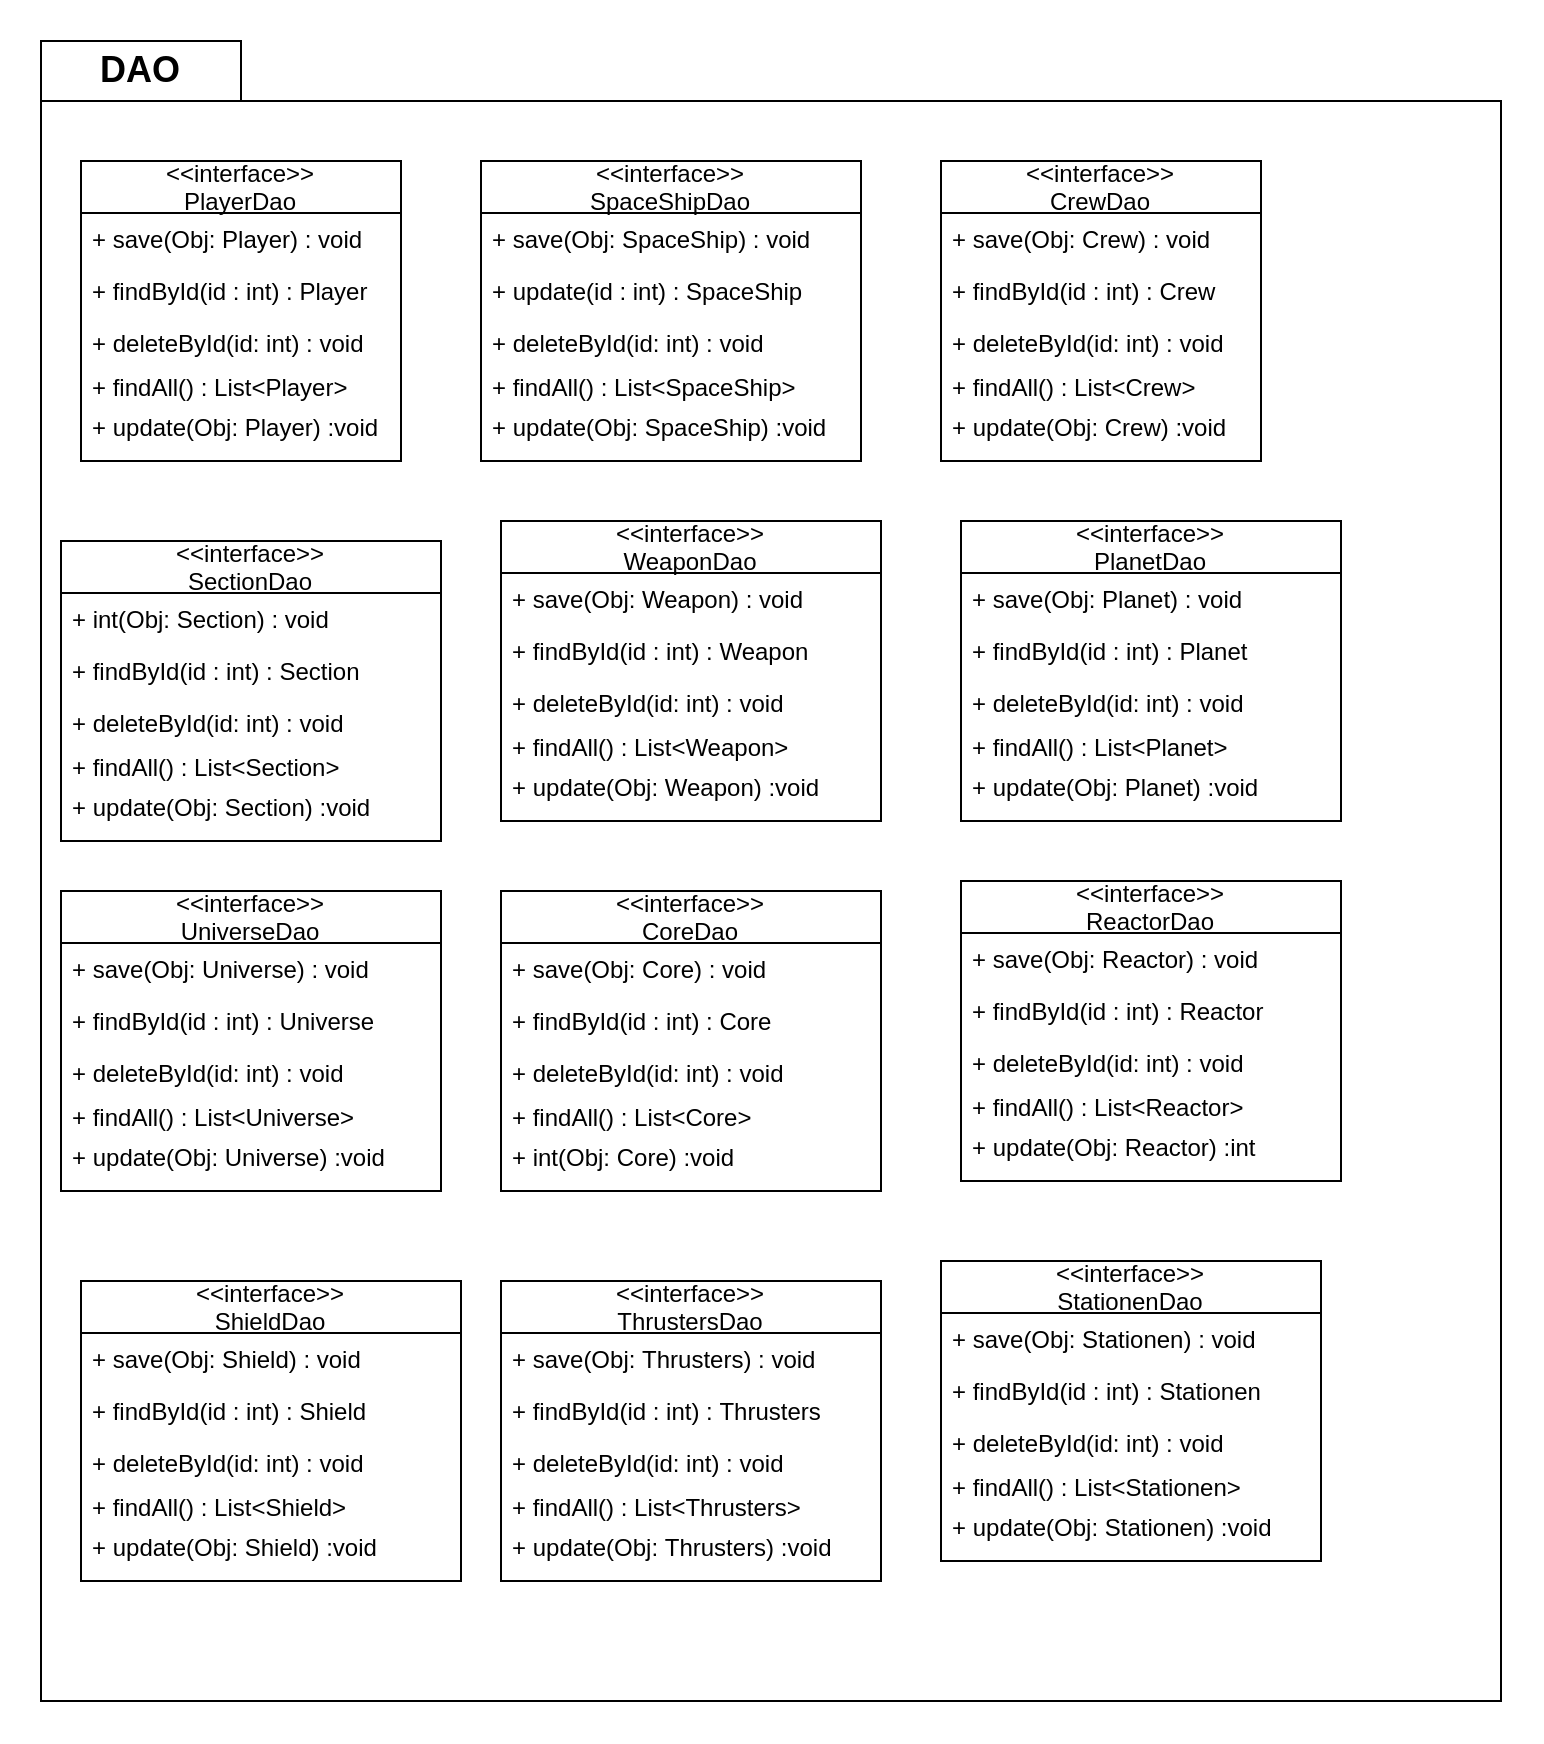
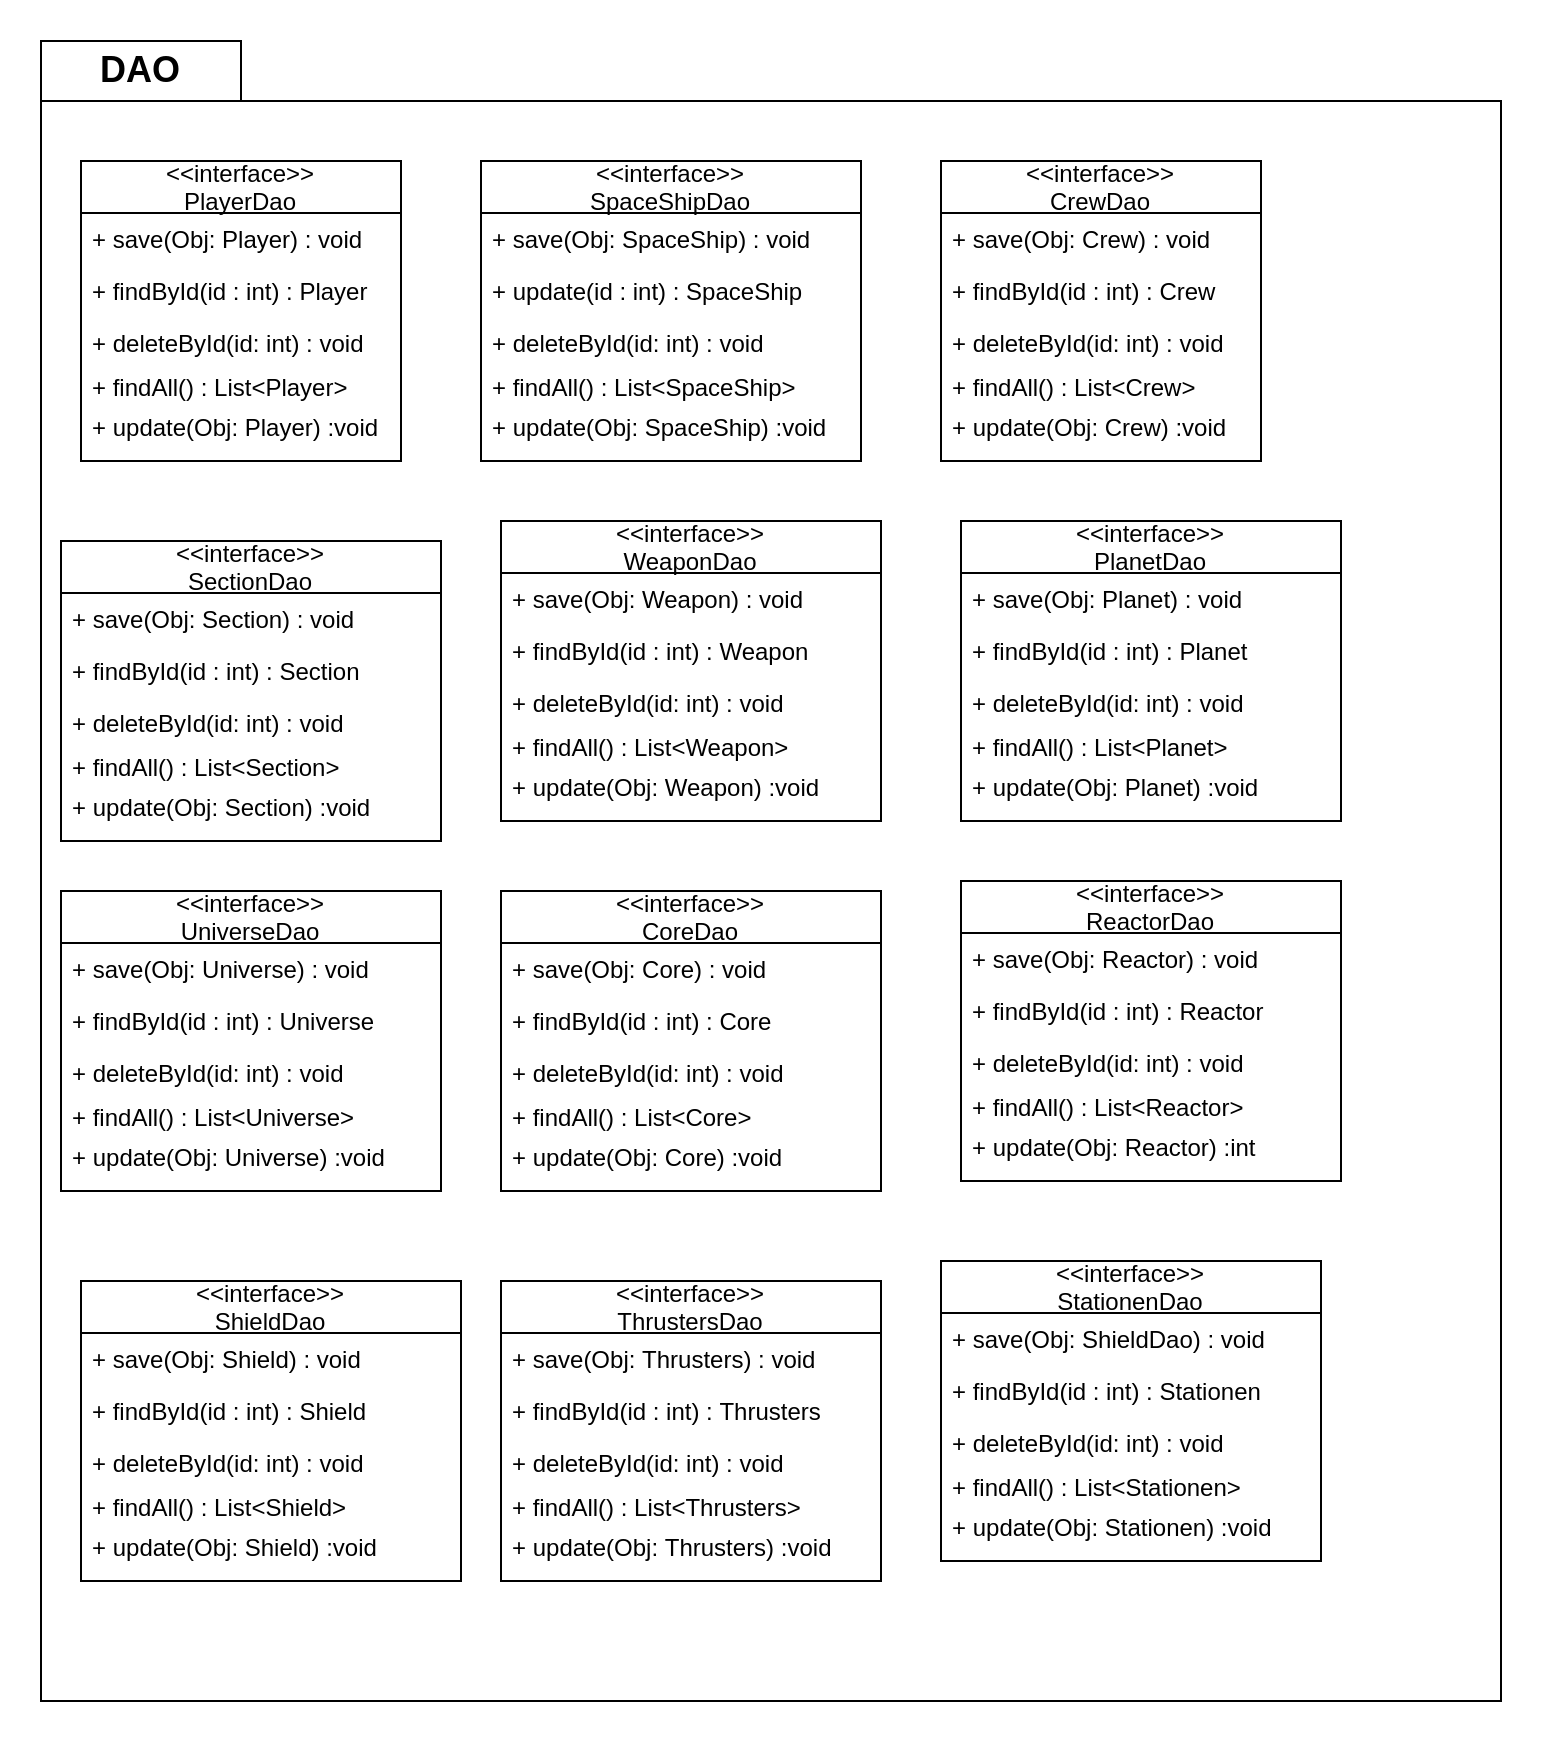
- <mxCell id="22" value="+ int(Obj: Section) : void" style="text;strokeColor=none;fillColor=none;align=left;verticalAlign=top;spacingLeft=4;spacingRight=4;overflow=hidden;rotatable=0;points=[[0,0.5],[1,0.5]];portConstraint=eastwest;" parent="21" vertex="1"><mxGeometry y="26" width="190" height="26" as="geometry" /></mxCell>
+ <mxCell id="22" value="+ save(Obj: Section) : void" style="text;strokeColor=none;fillColor=none;align=left;verticalAlign=top;spacingLeft=4;spacingRight=4;overflow=hidden;rotatable=0;points=[[0,0.5],[1,0.5]];portConstraint=eastwest;" parent="21" vertex="1"><mxGeometry y="26" width="190" height="26" as="geometry" /></mxCell>
- <mxCell id="50" value="+ int(Obj: Core) :void&#10;" style="text;strokeColor=none;fillColor=none;align=left;verticalAlign=top;spacingLeft=4;spacingRight=4;overflow=hidden;rotatable=0;points=[[0,0.5],[1,0.5]];portConstraint=eastwest;" parent="45" vertex="1"><mxGeometry y="120" width="190" height="30" as="geometry" /></mxCell>
+ <mxCell id="50" value="+ update(Obj: Core) :void&#10;" style="text;strokeColor=none;fillColor=none;align=left;verticalAlign=top;spacingLeft=4;spacingRight=4;overflow=hidden;rotatable=0;points=[[0,0.5],[1,0.5]];portConstraint=eastwest;" parent="45" vertex="1"><mxGeometry y="120" width="190" height="30" as="geometry" /></mxCell>
- <mxCell id="70" value="+ save(Obj: Stationen) : void" style="text;strokeColor=none;fillColor=none;align=left;verticalAlign=top;spacingLeft=4;spacingRight=4;overflow=hidden;rotatable=0;points=[[0,0.5],[1,0.5]];portConstraint=eastwest;" parent="69" vertex="1"><mxGeometry y="26" width="190" height="26" as="geometry" /></mxCell>
+ <mxCell id="70" value="+ save(Obj: ShieldDao) : void" style="text;strokeColor=none;fillColor=none;align=left;verticalAlign=top;spacingLeft=4;spacingRight=4;overflow=hidden;rotatable=0;points=[[0,0.5],[1,0.5]];portConstraint=eastwest;" parent="69" vertex="1"><mxGeometry y="26" width="190" height="26" as="geometry" /></mxCell>
